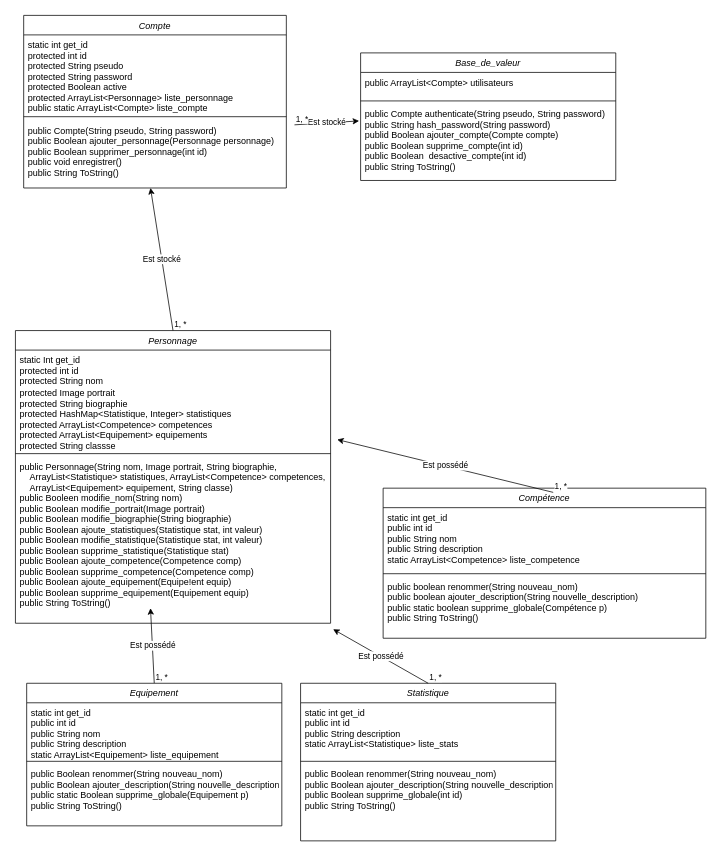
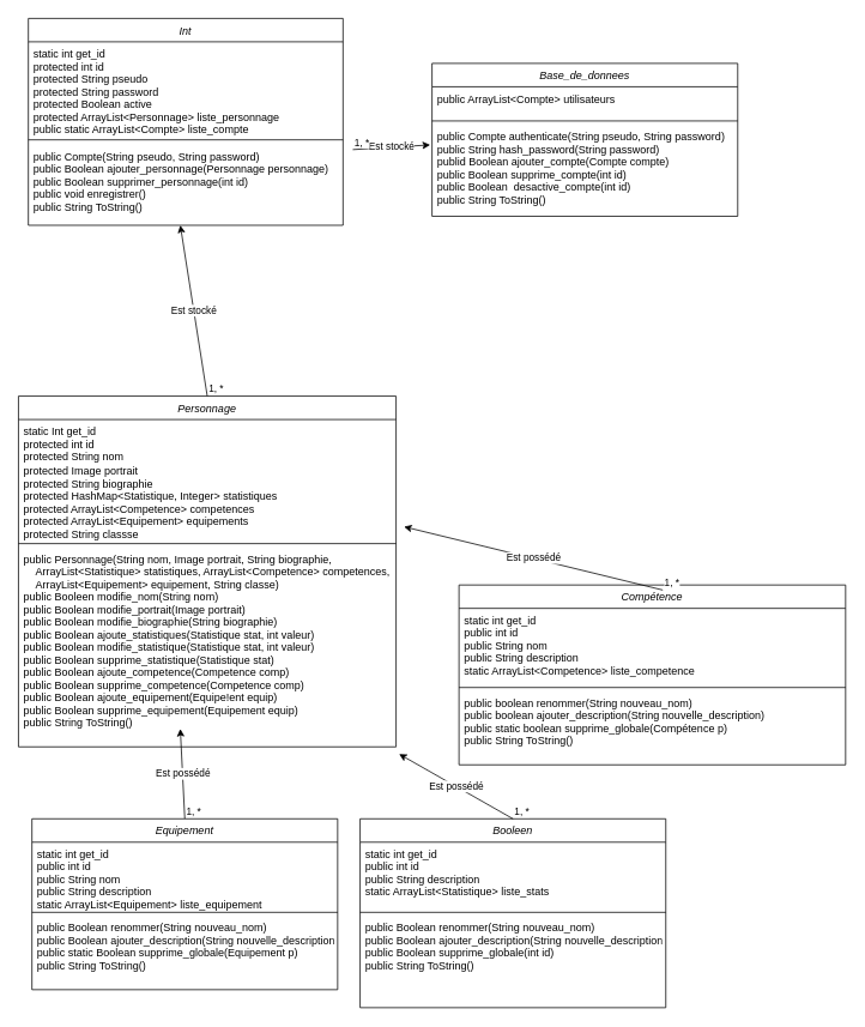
- <mxCell id="2" value="Compte" style="swimlane;fontStyle=2;align=center;verticalAlign=top;childLayout=stackLayout;horizontal=1;startSize=26;horizontalStack=0;resizeParent=1;resizeLast=0;collapsible=1;marginBottom=0;rounded=0;shadow=0;strokeWidth=1;" vertex="1" parent="1"><mxGeometry x="31" y="20" width="350" height="230" as="geometry"><mxRectangle x="230" y="140" width="160" height="26" as="alternateBounds" /></mxGeometry></mxCell>
+ <mxCell id="2" value="Int" style="swimlane;fontStyle=2;align=center;verticalAlign=top;childLayout=stackLayout;horizontal=1;startSize=26;horizontalStack=0;resizeParent=1;resizeLast=0;collapsible=1;marginBottom=0;rounded=0;shadow=0;strokeWidth=1;" vertex="1" parent="1"><mxGeometry x="31" y="20" width="350" height="230" as="geometry"><mxRectangle x="230" y="140" width="160" height="26" as="alternateBounds" /></mxGeometry></mxCell>
- <mxCell id="6" value="Base_de_valeur" style="swimlane;fontStyle=2;align=center;verticalAlign=top;childLayout=stackLayout;horizontal=1;startSize=26;horizontalStack=0;resizeParent=1;resizeLast=0;collapsible=1;marginBottom=0;rounded=0;shadow=0;strokeWidth=1;" vertex="1" parent="1"><mxGeometry x="480" y="70" width="340" height="170" as="geometry"><mxRectangle x="230" y="140" width="160" height="26" as="alternateBounds" /></mxGeometry></mxCell>
+ <mxCell id="6" value="Base_de_donnees" style="swimlane;fontStyle=2;align=center;verticalAlign=top;childLayout=stackLayout;horizontal=1;startSize=26;horizontalStack=0;resizeParent=1;resizeLast=0;collapsible=1;marginBottom=0;rounded=0;shadow=0;strokeWidth=1;" vertex="1" parent="1"><mxGeometry x="480" y="70" width="340" height="170" as="geometry"><mxRectangle x="230" y="140" width="160" height="26" as="alternateBounds" /></mxGeometry></mxCell>
- <mxCell id="19" value="Statistique" style="swimlane;fontStyle=2;align=center;verticalAlign=top;childLayout=stackLayout;horizontal=1;startSize=26;horizontalStack=0;resizeParent=1;resizeLast=0;collapsible=1;marginBottom=0;rounded=0;shadow=0;strokeWidth=1;" vertex="1" parent="1"><mxGeometry x="400" y="910" width="340" height="210" as="geometry"><mxRectangle x="230" y="140" width="160" height="26" as="alternateBounds" /></mxGeometry></mxCell>
+ <mxCell id="19" value="Booleen" style="swimlane;fontStyle=2;align=center;verticalAlign=top;childLayout=stackLayout;horizontal=1;startSize=26;horizontalStack=0;resizeParent=1;resizeLast=0;collapsible=1;marginBottom=0;rounded=0;shadow=0;strokeWidth=1;" vertex="1" parent="1"><mxGeometry x="400" y="910" width="340" height="210" as="geometry"><mxRectangle x="230" y="140" width="160" height="26" as="alternateBounds" /></mxGeometry></mxCell>
